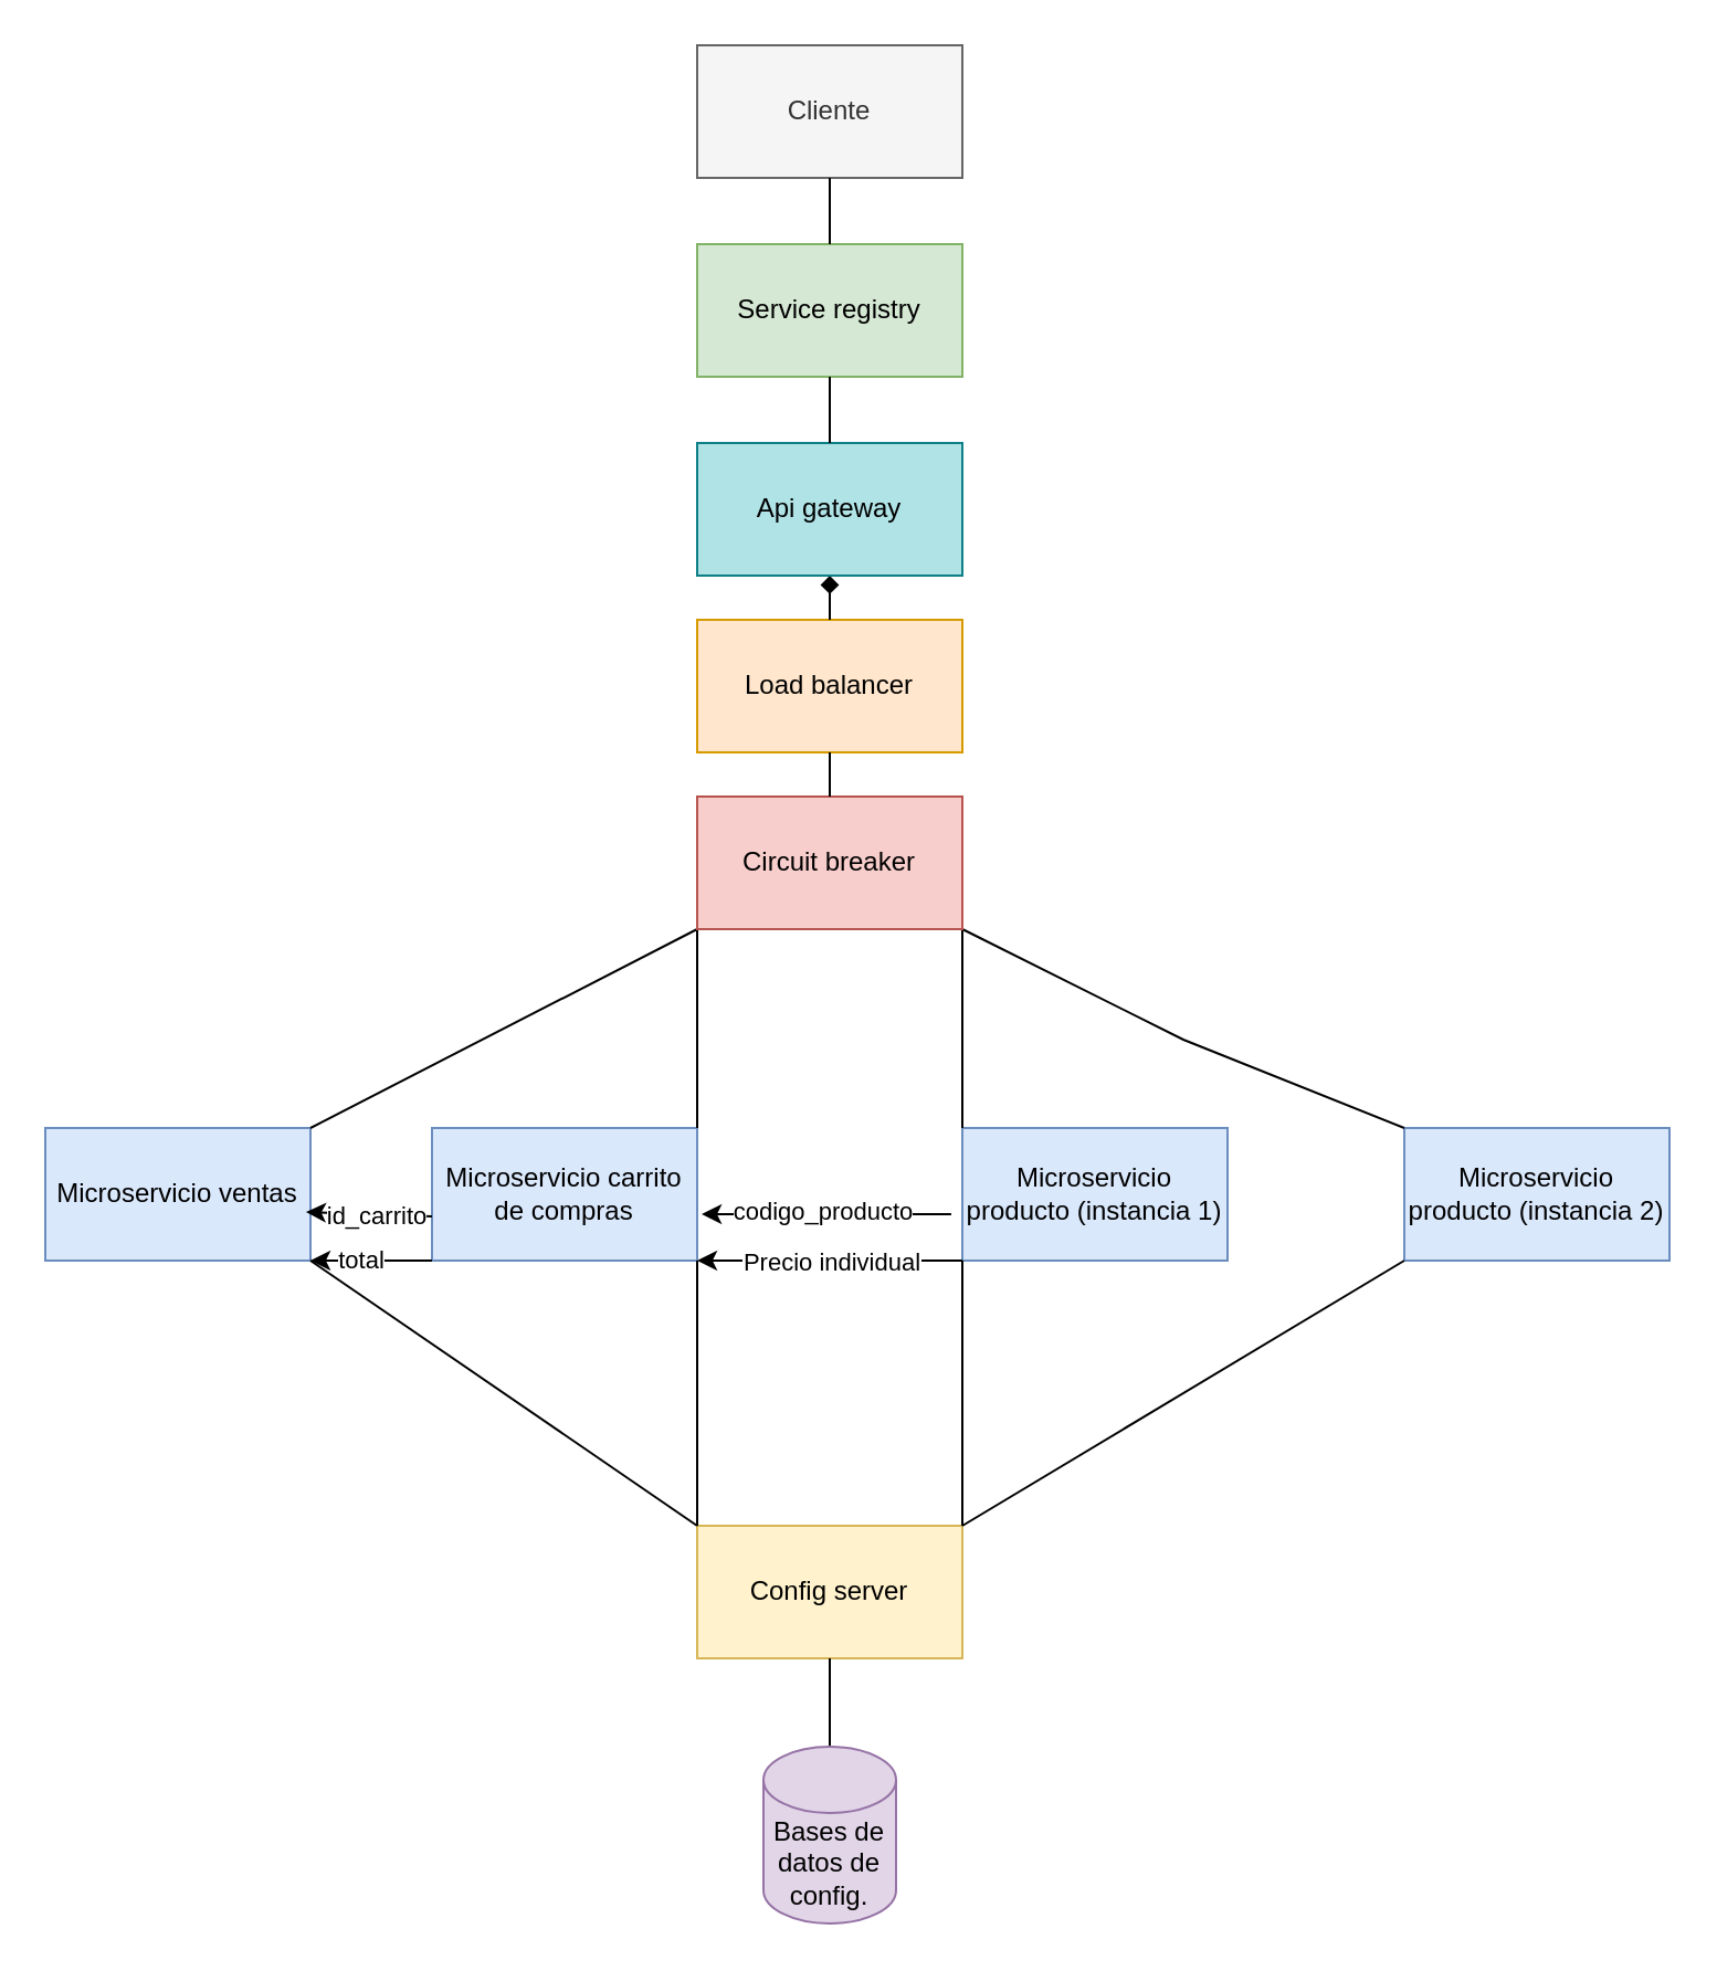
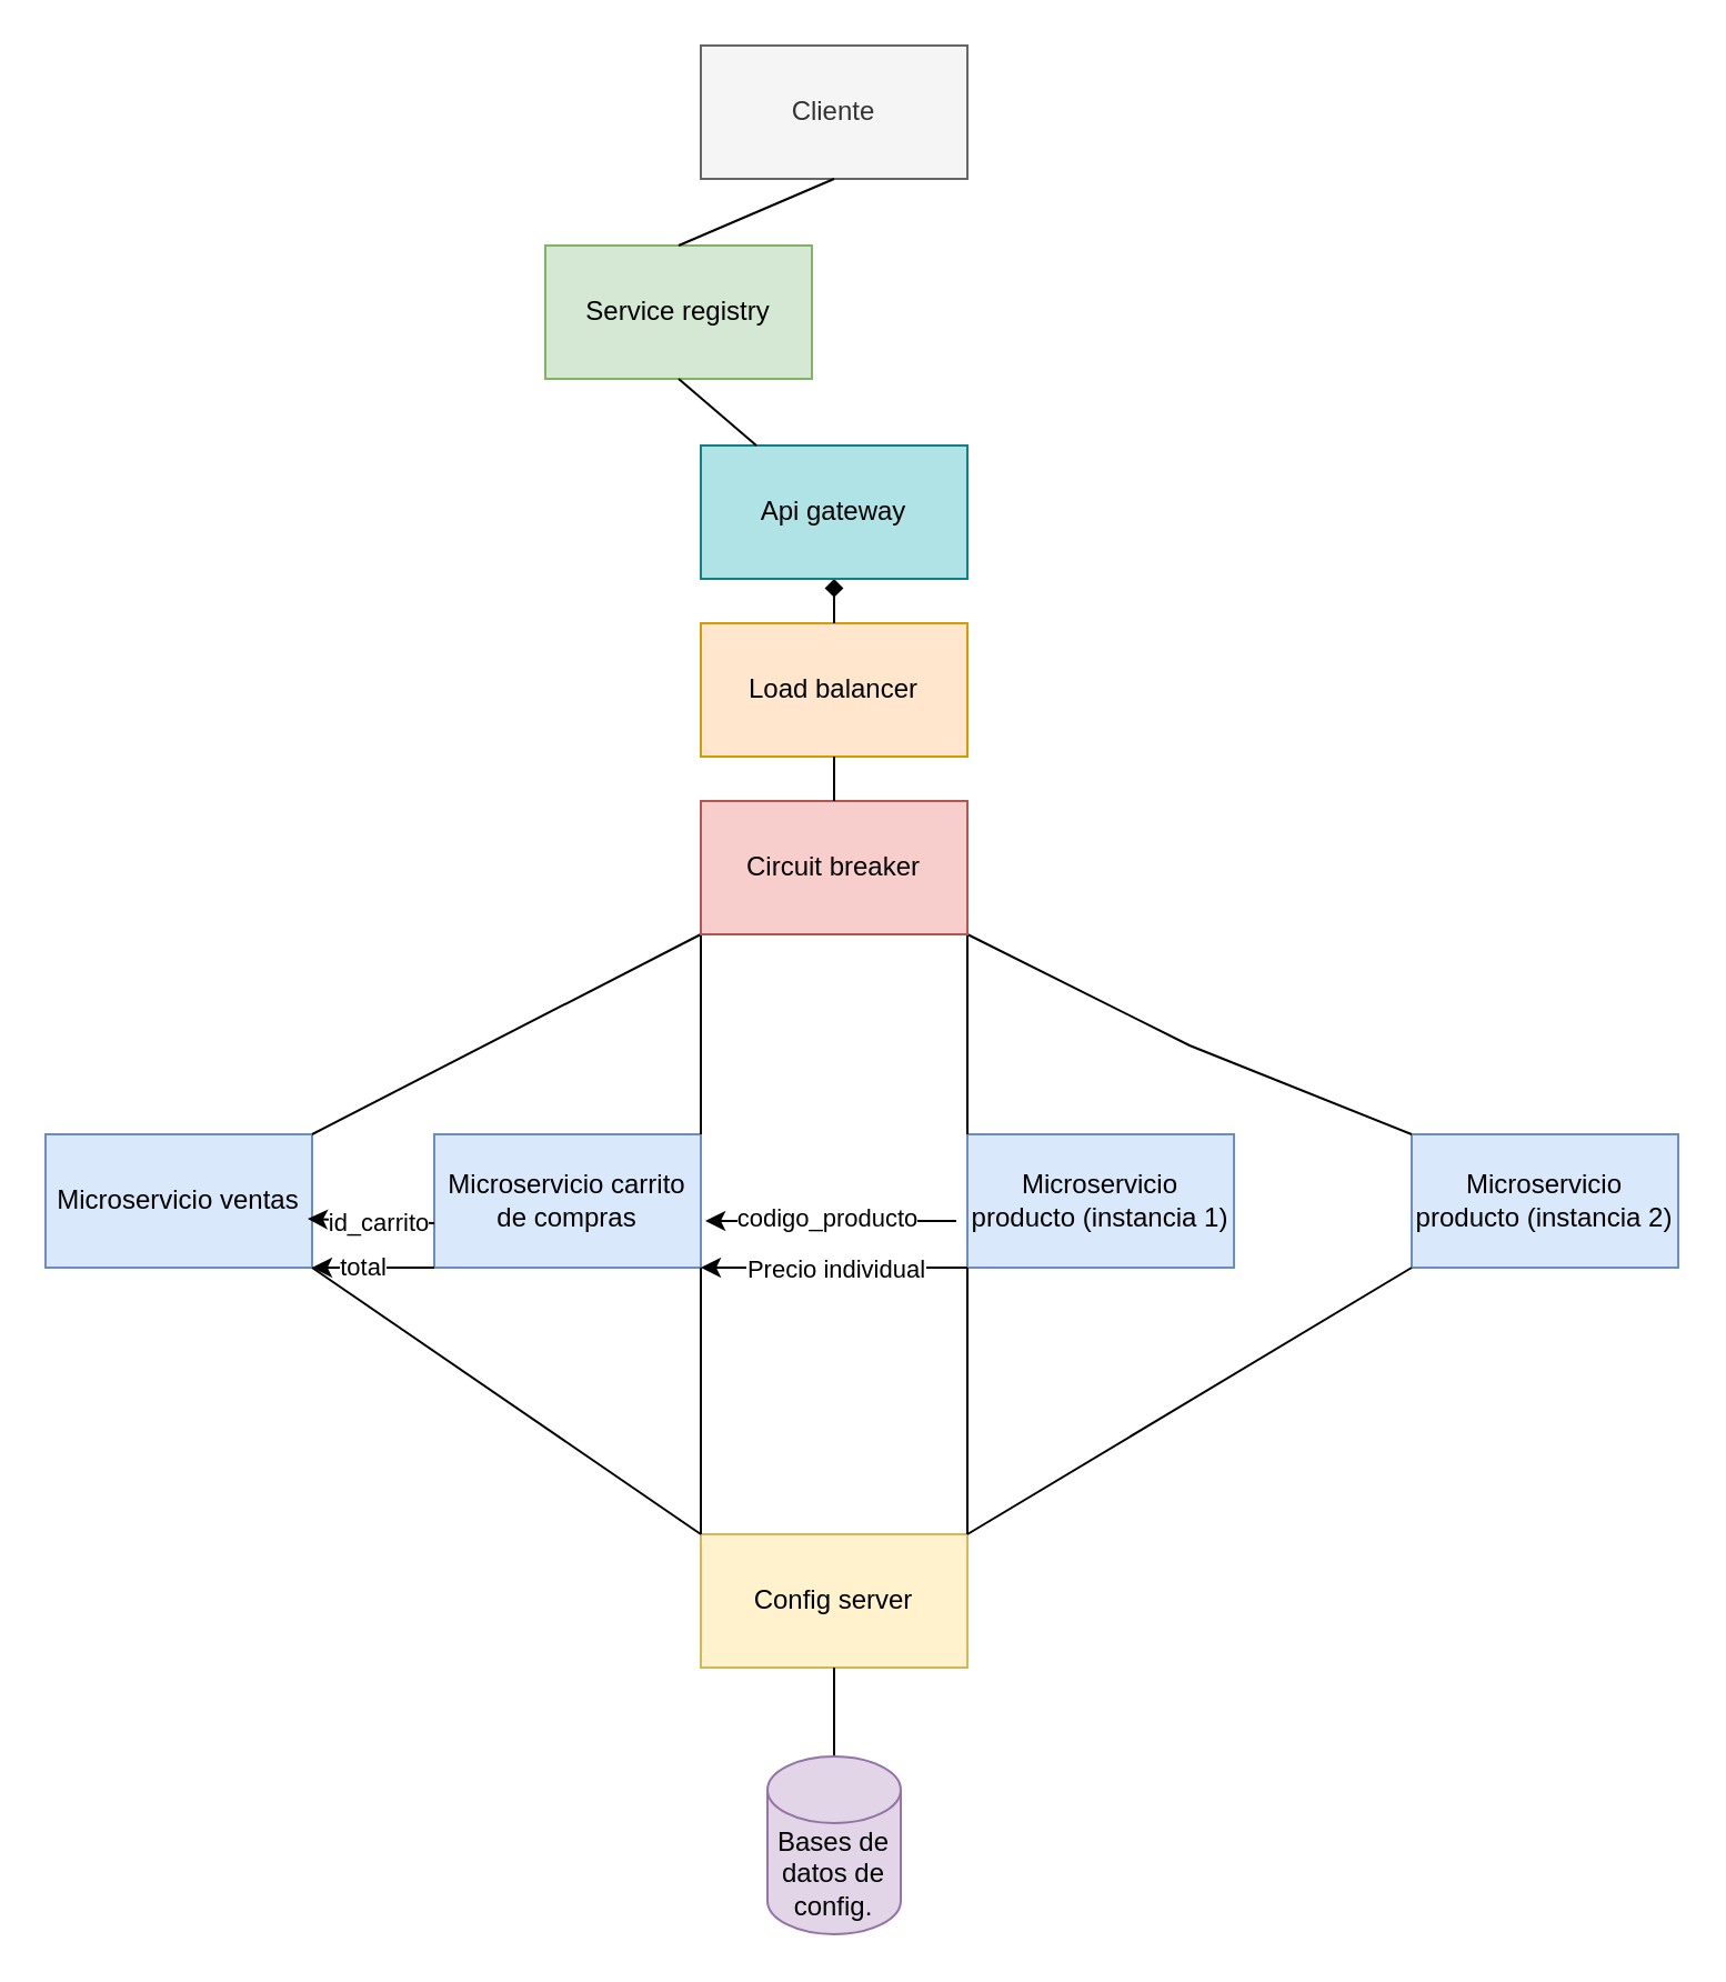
- <mxCell id="3" value="Service registry" style="rounded=0;whiteSpace=wrap;html=1;fillColor=#d5e8d4;strokeColor=#82b366;" parent="1" vertex="1"><mxGeometry x="315" y="110" width="120" height="60" as="geometry" /></mxCell>
+ <mxCell id="3" value="Service registry" style="rounded=0;whiteSpace=wrap;html=1;fillColor=#d5e8d4;strokeColor=#82b366;" parent="1" vertex="1"><mxGeometry x="245" y="110" width="120" height="60" as="geometry" /></mxCell>
